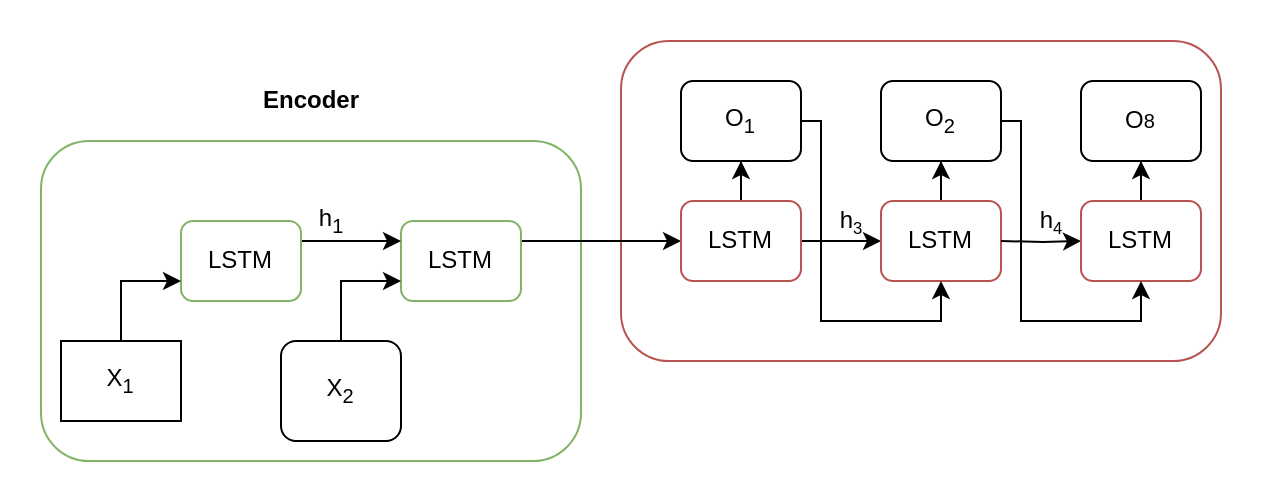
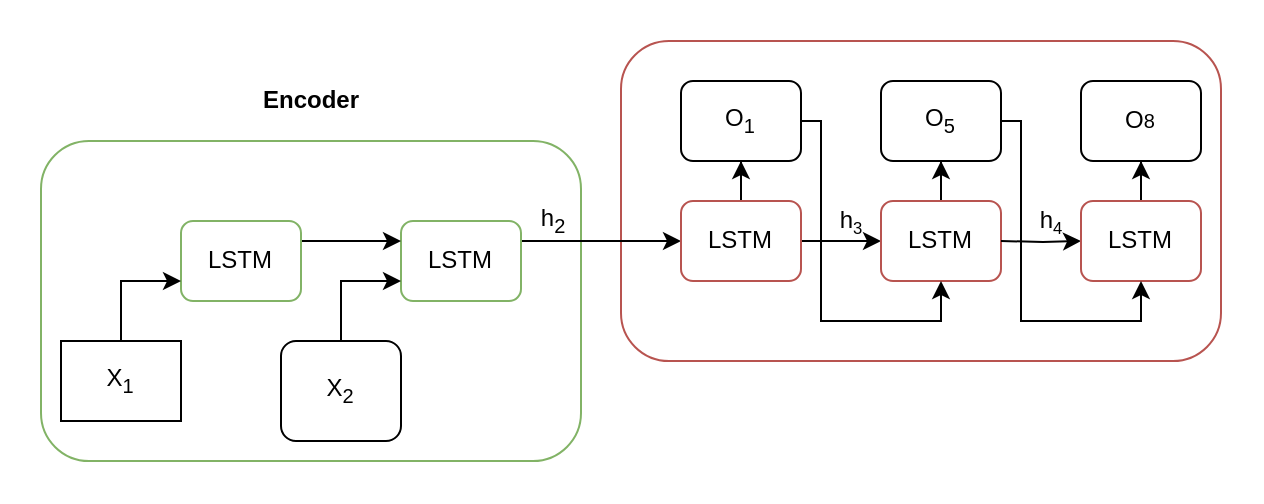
- <mxCell id="21" value="O&lt;sub&gt;2&lt;/sub&gt;" style="rounded=1;whiteSpace=wrap;html=1;fillColor=none;strokeColor=#000000;" parent="1" vertex="1"><mxGeometry x="440" y="40" width="60" height="40" as="geometry" /></mxCell>
+ <mxCell id="21" value="O&lt;sub&gt;5&lt;/sub&gt;" style="rounded=1;whiteSpace=wrap;html=1;fillColor=none;strokeColor=#000000;" parent="1" vertex="1"><mxGeometry x="440" y="40" width="60" height="40" as="geometry" /></mxCell>
- <mxCell id="12" value="h&lt;sub&gt;1&lt;/sub&gt;" style="text;html=1;align=center;verticalAlign=middle;resizable=0;points=[];autosize=1;strokeColor=none;fillColor=none;" parent="1" vertex="1"><mxGeometry x="150" y="100" width="30" height="20" as="geometry" /></mxCell>
+ <mxCell id="13" value="h&lt;sub&gt;2&lt;/sub&gt;" style="text;html=1;align=center;verticalAlign=middle;resizable=0;points=[];autosize=1;strokeColor=none;fillColor=none;" parent="1" vertex="1"><mxGeometry x="261" y="100" width="30" height="20" as="geometry" /></mxCell>
